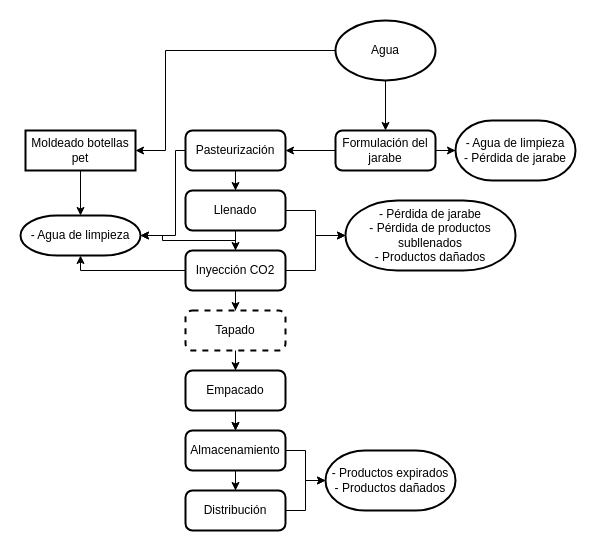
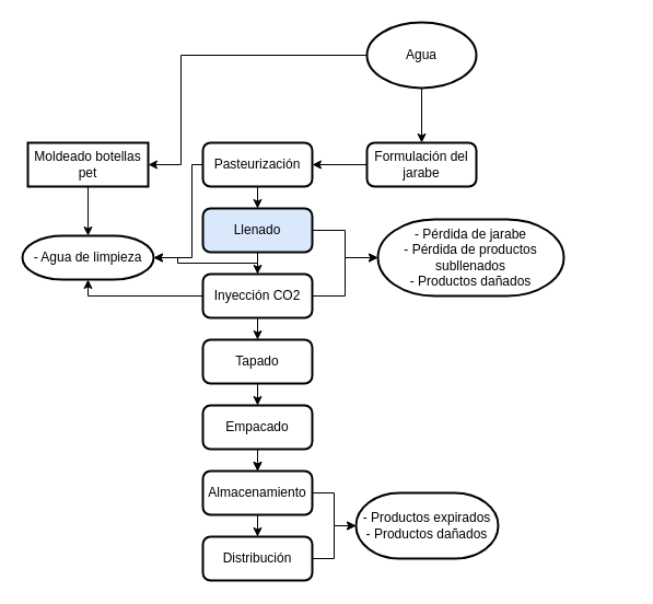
- <mxCell id="6" value="" style="edgeStyle=orthogonalEdgeStyle;rounded=0;orthogonalLoop=1;jettySize=auto;html=1;" edge="1" parent="1" source="7" target="8"><mxGeometry relative="1" as="geometry" /></mxCell>
- <mxCell id="8" value="- Agua de limpieza&lt;br&gt;- Pérdida de jarabe" style="strokeWidth=2;html=1;shape=mxgraph.flowchart.terminator;whiteSpace=wrap;" vertex="1" parent="1"><mxGeometry x="455" y="120" width="120" height="60" as="geometry" /></mxCell>
- <mxCell id="16" value="Llenado" style="rounded=1;whiteSpace=wrap;html=1;absoluteArcSize=1;arcSize=14;strokeWidth=2;" vertex="1" parent="1"><mxGeometry x="185" y="190" width="100" height="40" as="geometry" /></mxCell>
+ <mxCell id="16" value="Llenado" style="rounded=1;whiteSpace=wrap;html=1;absoluteArcSize=1;arcSize=14;strokeWidth=2;fillColor=#dae8fc;" vertex="1" parent="1"><mxGeometry x="185" y="190" width="100" height="40" as="geometry" /></mxCell>
- <mxCell id="22" value="Tapado" style="rounded=1;whiteSpace=wrap;html=1;absoluteArcSize=1;arcSize=14;strokeWidth=2;dashed=1;" vertex="1" parent="1"><mxGeometry x="185" y="310" width="100" height="40" as="geometry" /></mxCell>
+ <mxCell id="22" value="Tapado" style="rounded=1;whiteSpace=wrap;html=1;absoluteArcSize=1;arcSize=14;strokeWidth=2;" vertex="1" parent="1"><mxGeometry x="185" y="310" width="100" height="40" as="geometry" /></mxCell>
